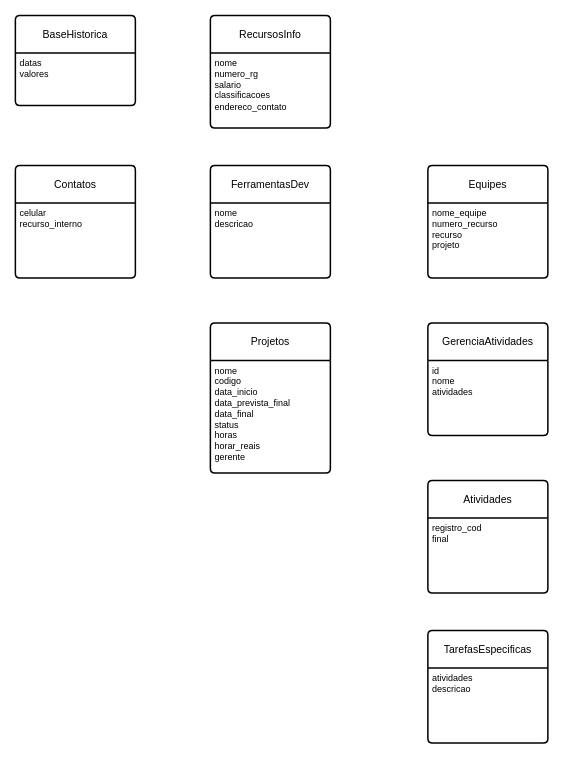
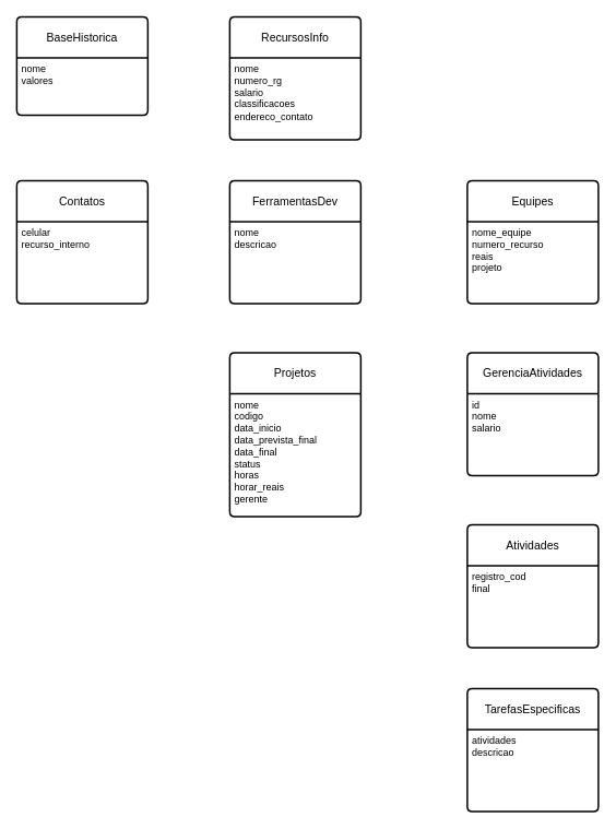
- <mxCell id="3" value="datas&lt;br&gt;valores" style="align=left;strokeColor=none;fillColor=none;spacingLeft=4;fontSize=12;verticalAlign=top;resizable=0;rotatable=0;part=1;html=1;" vertex="1" parent="2"><mxGeometry y="50" width="160" height="70" as="geometry" /></mxCell>
+ <mxCell id="3" value="nome&lt;br&gt;valores" style="align=left;strokeColor=none;fillColor=none;spacingLeft=4;fontSize=12;verticalAlign=top;resizable=0;rotatable=0;part=1;html=1;" vertex="1" parent="2"><mxGeometry y="50" width="160" height="70" as="geometry" /></mxCell>
- <mxCell id="19" value="nome_equipe&lt;br&gt;numero_recurso&lt;br&gt;recurso&lt;br&gt;projeto" style="align=left;strokeColor=none;fillColor=none;spacingLeft=4;fontSize=12;verticalAlign=top;resizable=0;rotatable=0;part=1;html=1;" vertex="1" parent="18"><mxGeometry y="50" width="160" height="100" as="geometry" /></mxCell>
+ <mxCell id="19" value="nome_equipe&lt;br&gt;numero_recurso&lt;br&gt;reais&lt;br&gt;projeto" style="align=left;strokeColor=none;fillColor=none;spacingLeft=4;fontSize=12;verticalAlign=top;resizable=0;rotatable=0;part=1;html=1;" vertex="1" parent="18"><mxGeometry y="50" width="160" height="100" as="geometry" /></mxCell>
- <mxCell id="11" value="id&lt;br&gt;nome&lt;br&gt;atividades" style="align=left;strokeColor=none;fillColor=none;spacingLeft=4;fontSize=12;verticalAlign=top;resizable=0;rotatable=0;part=1;html=1;" vertex="1" parent="10"><mxGeometry y="50" width="160" height="100" as="geometry" /></mxCell>
+ <mxCell id="11" value="id&lt;br&gt;nome&lt;br&gt;salario" style="align=left;strokeColor=none;fillColor=none;spacingLeft=4;fontSize=12;verticalAlign=top;resizable=0;rotatable=0;part=1;html=1;" vertex="1" parent="10"><mxGeometry y="50" width="160" height="100" as="geometry" /></mxCell>
